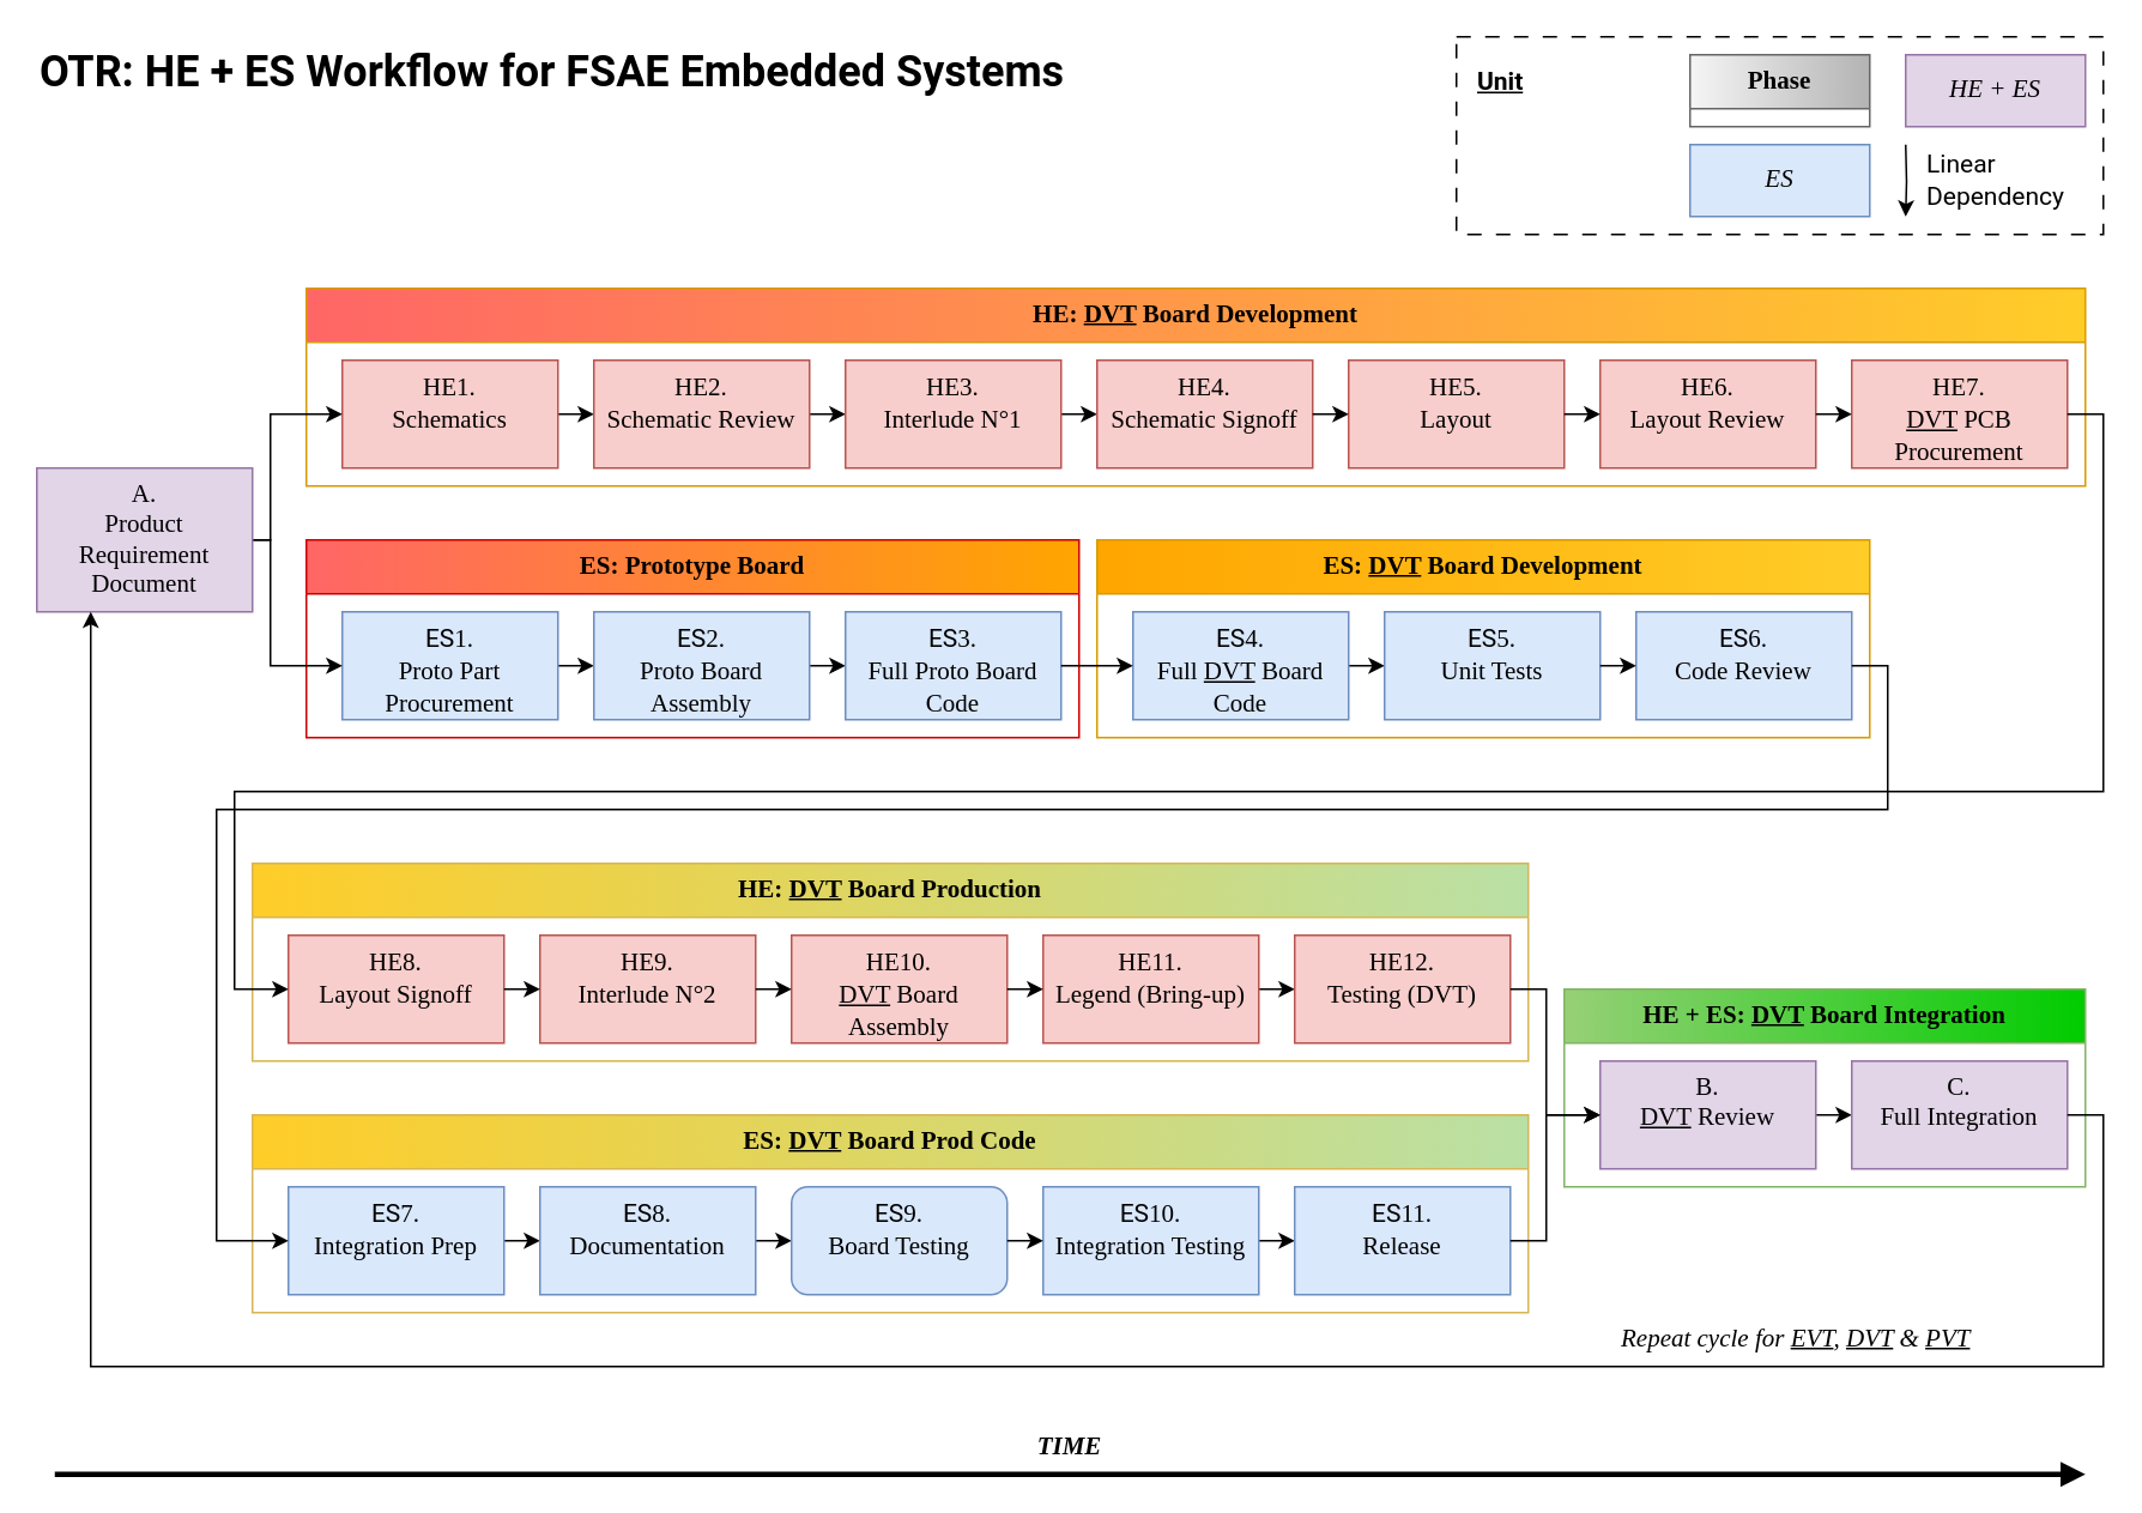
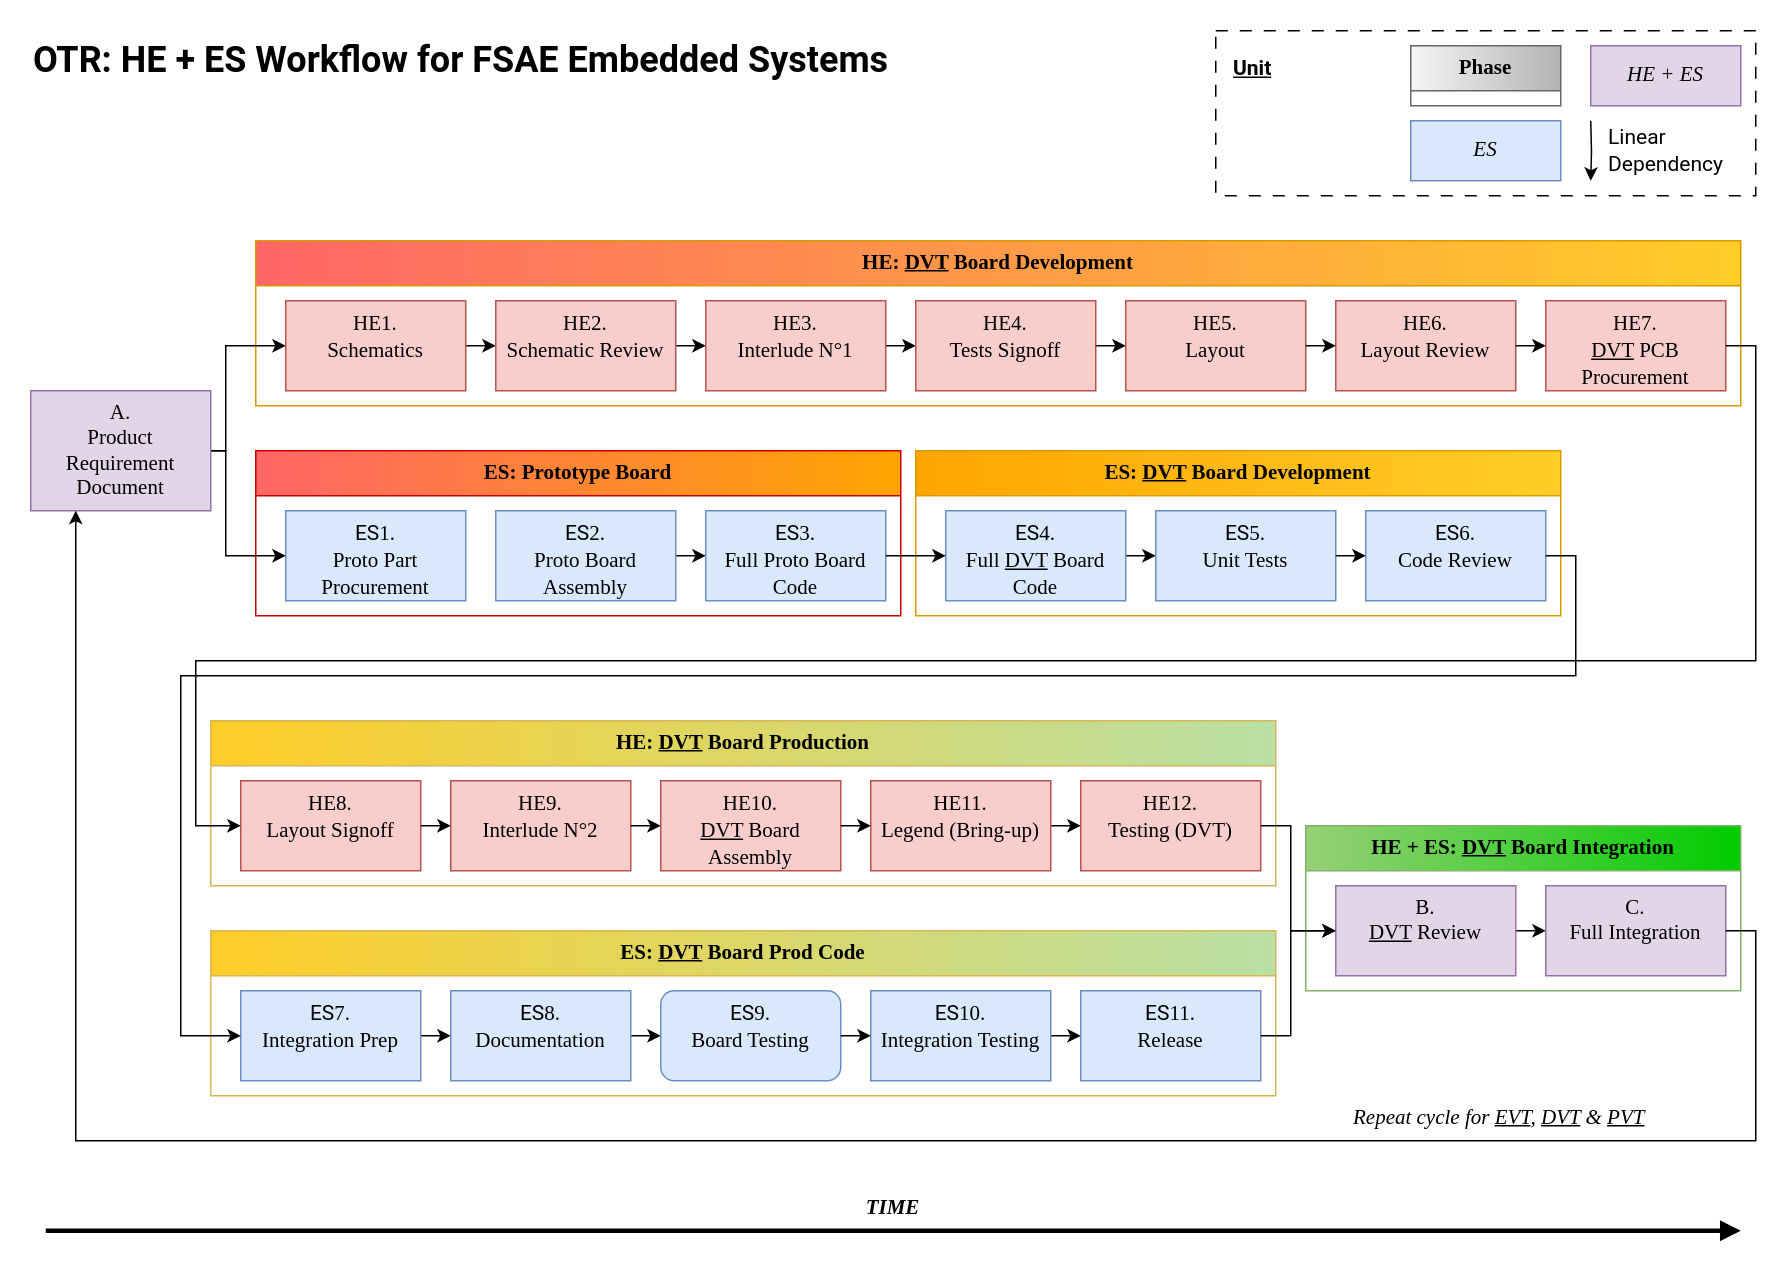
- <mxCell id="22" value="&lt;div&gt;&lt;font face=&quot;JetBrains Mono&quot;&gt;HE4.&lt;/font&gt;&lt;/div&gt;&lt;div&gt;&lt;font face=&quot;JetBrains Mono&quot;&gt;Schematic Signoff&lt;/font&gt;&lt;/div&gt;" style="rounded=0;whiteSpace=wrap;html=1;fontFamily=Roboto;fontSource=https%3A%2F%2Ffonts.googleapis.com%2Fcss%3Ffamily%3DRoboto;fontSize=14;fillColor=#f8cecc;strokeColor=#b85450;spacingRight=1;spacingBottom=0;spacingLeft=1;verticalAlign=top;spacing=2;" parent="15" vertex="1"><mxGeometry x="440" y="40" width="120" height="60" as="geometry" /></mxCell>
+ <mxCell id="22" value="&lt;div&gt;&lt;font face=&quot;JetBrains Mono&quot;&gt;HE4.&lt;/font&gt;&lt;/div&gt;&lt;div&gt;&lt;font face=&quot;JetBrains Mono&quot;&gt;Tests Signoff&lt;/font&gt;&lt;/div&gt;" style="rounded=0;whiteSpace=wrap;html=1;fontFamily=Roboto;fontSource=https%3A%2F%2Ffonts.googleapis.com%2Fcss%3Ffamily%3DRoboto;fontSize=14;fillColor=#f8cecc;strokeColor=#b85450;spacingRight=1;spacingBottom=0;spacingLeft=1;verticalAlign=top;spacing=2;" parent="15" vertex="1"><mxGeometry x="440" y="40" width="120" height="60" as="geometry" /></mxCell>
- <mxCell id="9" style="edgeStyle=orthogonalEdgeStyle;rounded=0;orthogonalLoop=1;jettySize=auto;html=1;exitX=1;exitY=0.5;exitDx=0;exitDy=0;entryX=0;entryY=0.5;entryDx=0;entryDy=0;" parent="2" source="10" target="12" edge="1"><mxGeometry relative="1" as="geometry" /></mxCell>
